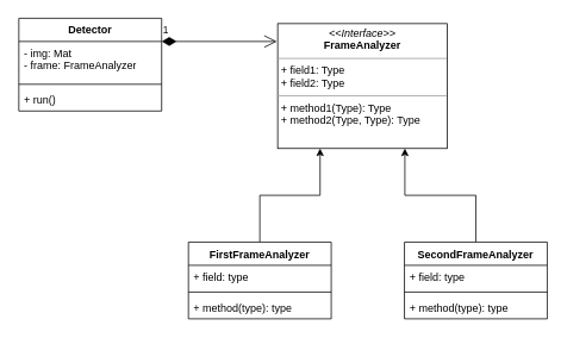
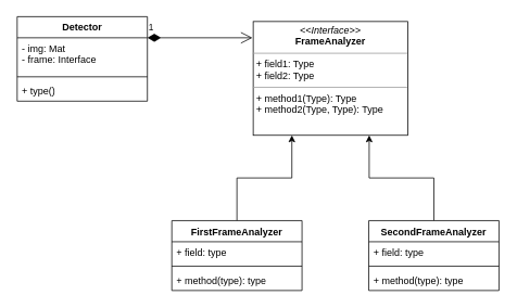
- <mxCell id="3" value="&lt;div&gt;- img: Mat&lt;/div&gt;&lt;div&gt;- frame: FrameAnalyzer&lt;br&gt;&lt;/div&gt;" style="text;strokeColor=none;fillColor=none;align=left;verticalAlign=top;spacingLeft=4;spacingRight=4;overflow=hidden;rotatable=0;points=[[0,0.5],[1,0.5]];portConstraint=eastwest;whiteSpace=wrap;html=1;" vertex="1" parent="2"><mxGeometry y="26" width="160" height="44" as="geometry" /></mxCell>
+ <mxCell id="3" value="&lt;div&gt;- img: Mat&lt;/div&gt;&lt;div&gt;- frame: Interface&lt;br&gt;&lt;/div&gt;" style="text;strokeColor=none;fillColor=none;align=left;verticalAlign=top;spacingLeft=4;spacingRight=4;overflow=hidden;rotatable=0;points=[[0,0.5],[1,0.5]];portConstraint=eastwest;whiteSpace=wrap;html=1;" vertex="1" parent="2"><mxGeometry y="26" width="160" height="44" as="geometry" /></mxCell>
- <mxCell id="5" value="+ run()" style="text;strokeColor=none;fillColor=none;align=left;verticalAlign=top;spacingLeft=4;spacingRight=4;overflow=hidden;rotatable=0;points=[[0,0.5],[1,0.5]];portConstraint=eastwest;whiteSpace=wrap;html=1;" vertex="1" parent="2"><mxGeometry y="78" width="160" height="26" as="geometry" /></mxCell>
+ <mxCell id="5" value="+ type()" style="text;strokeColor=none;fillColor=none;align=left;verticalAlign=top;spacingLeft=4;spacingRight=4;overflow=hidden;rotatable=0;points=[[0,0.5],[1,0.5]];portConstraint=eastwest;whiteSpace=wrap;html=1;" vertex="1" parent="2"><mxGeometry y="78" width="160" height="26" as="geometry" /></mxCell>
